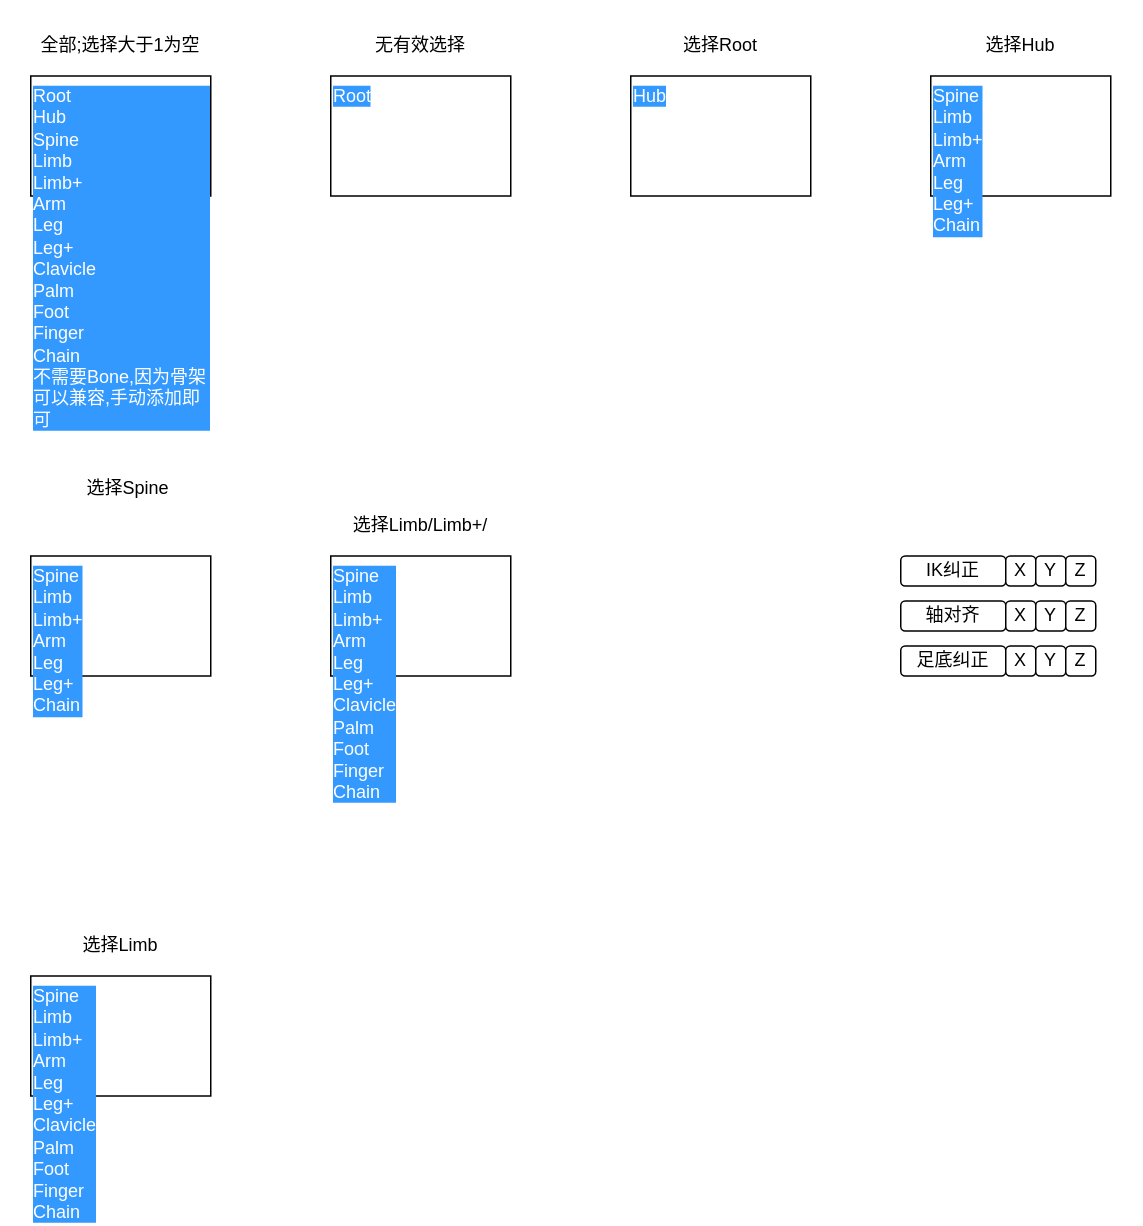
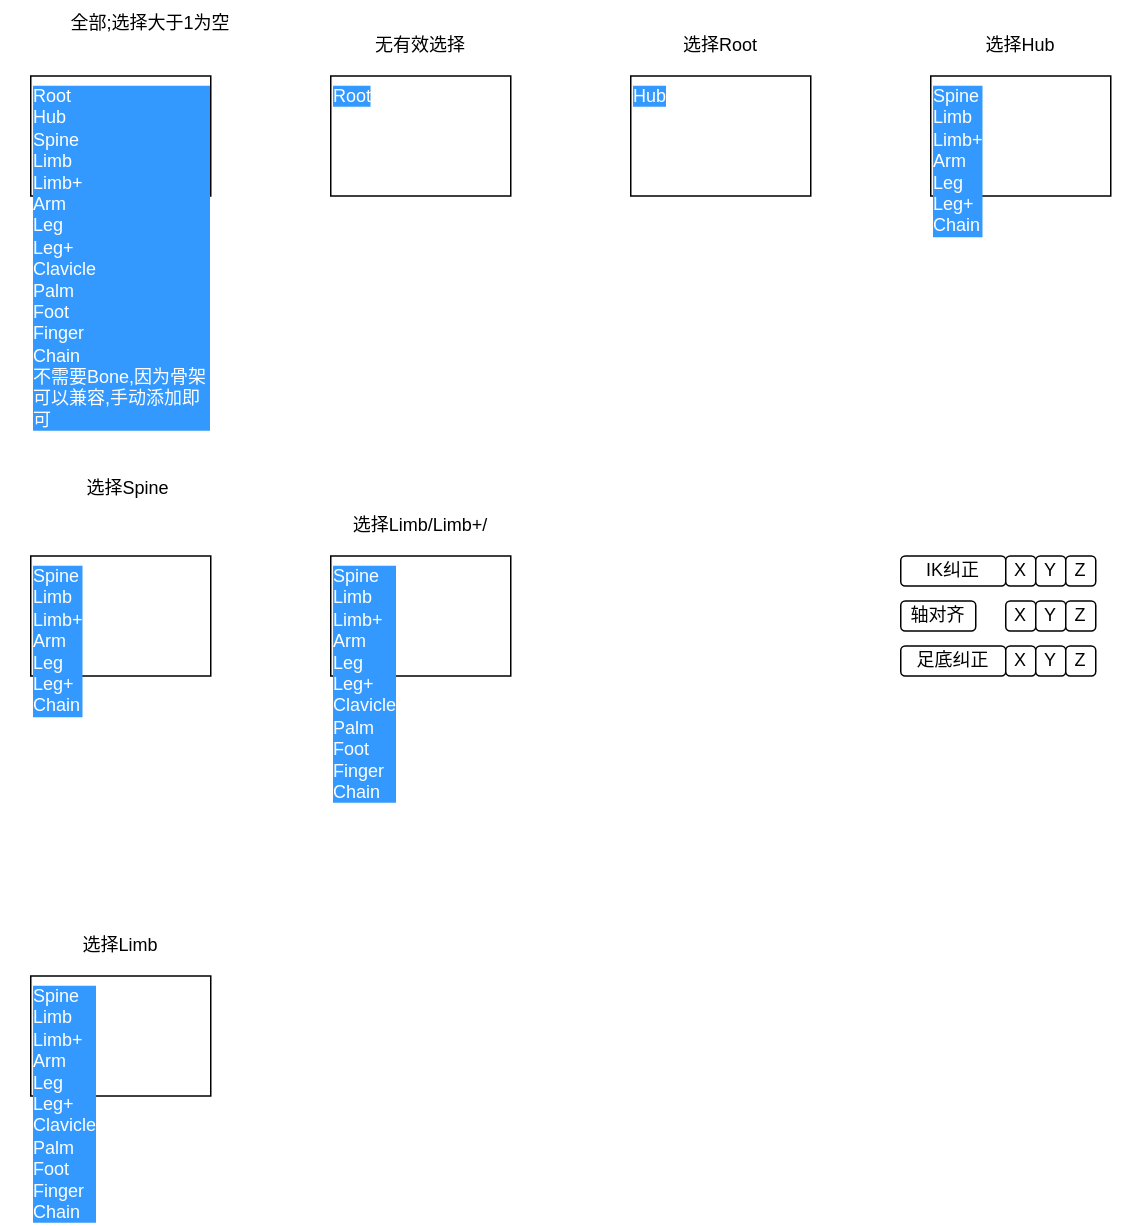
- <mxCell id="13" value="全部;选择大于1为空" style="text;html=1;strokeColor=none;fillColor=none;align=center;verticalAlign=middle;whiteSpace=wrap;rounded=0;labelBackgroundColor=none;" vertex="1" parent="1"><mxGeometry x="20" y="20" width="120" height="20" as="geometry" /></mxCell>
+ <mxCell id="13" value="全部;选择大于1为空" style="text;html=1;strokeColor=none;fillColor=none;align=center;verticalAlign=middle;whiteSpace=wrap;rounded=0;labelBackgroundColor=none;" vertex="1" parent="1"><mxGeometry x="40" y="5" width="120" height="20" as="geometry" /></mxCell>
- <mxCell id="18" value="轴对齐" style="rounded=1;whiteSpace=wrap;html=1;labelBackgroundColor=none;fontColor=#000000;" vertex="1" parent="1"><mxGeometry x="600" y="400" width="70" height="20" as="geometry" /></mxCell>
+ <mxCell id="18" value="轴对齐" style="rounded=1;whiteSpace=wrap;html=1;labelBackgroundColor=none;fontColor=#000000;" vertex="1" parent="1"><mxGeometry x="600" y="400" width="50" height="20" as="geometry" /></mxCell>
